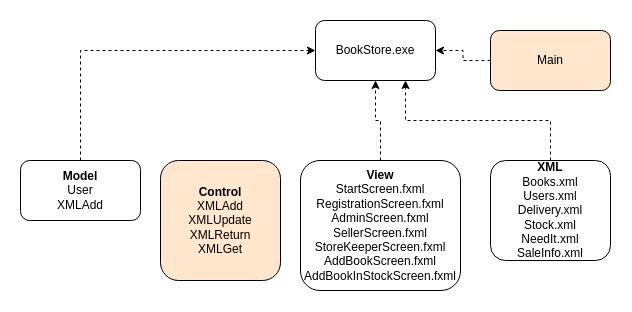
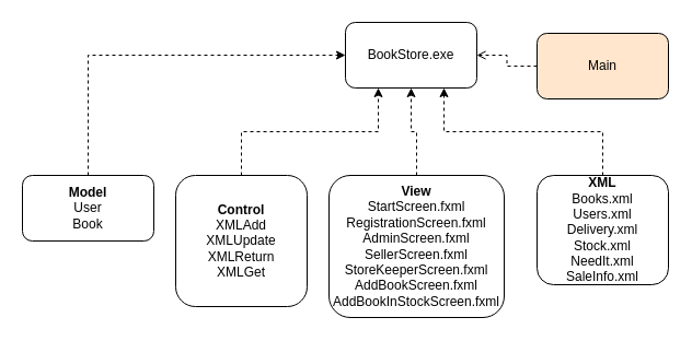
- <mxCell id="3" style="edgeStyle=orthogonalEdgeStyle;rounded=0;orthogonalLoop=1;jettySize=auto;html=1;exitX=0;exitY=0.5;exitDx=0;exitDy=0;entryX=1;entryY=0.5;entryDx=0;entryDy=0;dashed=1;" edge="1" parent="1" source="4" target="2"><mxGeometry relative="1" as="geometry" /></mxCell>
+ <mxCell id="3" style="edgeStyle=orthogonalEdgeStyle;rounded=0;orthogonalLoop=1;jettySize=auto;html=1;exitX=0;exitY=0.5;exitDx=0;exitDy=0;entryX=1;entryY=0.5;entryDx=0;entryDy=0;dashed=1;endArrow=open;" edge="1" parent="1" source="4" target="2"><mxGeometry relative="1" as="geometry" /></mxCell>
+ <mxCell id="9" style="edgeStyle=orthogonalEdgeStyle;rounded=0;orthogonalLoop=1;jettySize=auto;html=1;exitX=0.5;exitY=0;exitDx=0;exitDy=0;entryX=0.25;entryY=1;entryDx=0;entryDy=0;dashed=1;" edge="1" parent="1" source="10" target="2"><mxGeometry relative="1" as="geometry" /></mxCell>
- <mxCell id="12" value="&lt;b&gt;Model&lt;/b&gt;&lt;br&gt;User&lt;br&gt;XMLAdd" style="rounded=1;whiteSpace=wrap;html=1;" vertex="1" parent="1"><mxGeometry x="20" y="160" width="120" height="60" as="geometry" /></mxCell>
+ <mxCell id="12" value="&lt;b&gt;Model&lt;/b&gt;&lt;br&gt;User&lt;br&gt;Book" style="rounded=1;whiteSpace=wrap;html=1;" vertex="1" parent="1"><mxGeometry x="20" y="160" width="120" height="60" as="geometry" /></mxCell>
- <mxCell id="10" value="&lt;b&gt;Control&lt;/b&gt;&lt;br&gt;XMLAdd&lt;br&gt;XMLUpdate&lt;br&gt;XMLReturn&lt;br&gt;XMLGet" style="rounded=1;whiteSpace=wrap;html=1;fillColor=#ffe6cc;" vertex="1" parent="1"><mxGeometry x="160" y="160" width="120" height="120" as="geometry" /></mxCell>
+ <mxCell id="10" value="&lt;b&gt;Control&lt;/b&gt;&lt;br&gt;XMLAdd&lt;br&gt;XMLUpdate&lt;br&gt;XMLReturn&lt;br&gt;XMLGet" style="rounded=1;whiteSpace=wrap;html=1;" vertex="1" parent="1"><mxGeometry x="160" y="160" width="120" height="120" as="geometry" /></mxCell>
